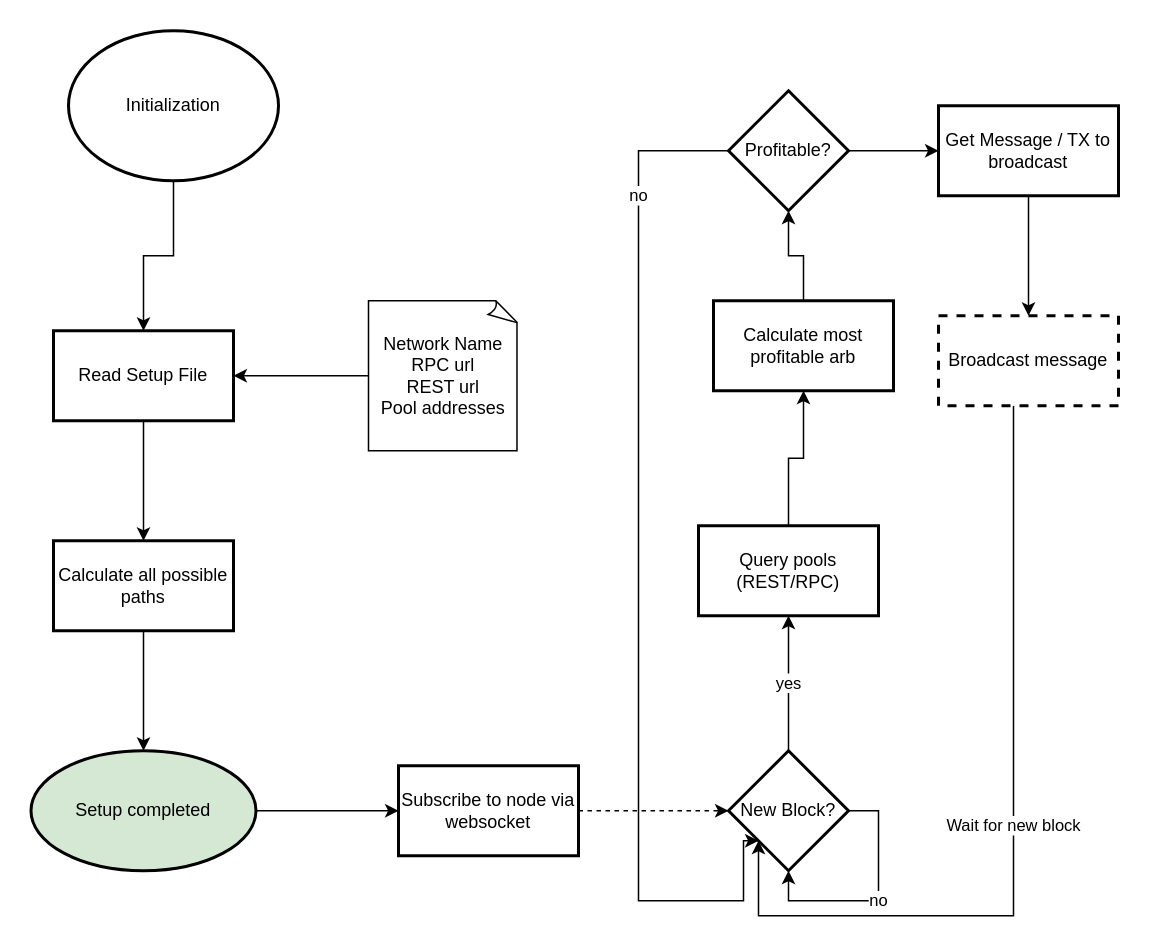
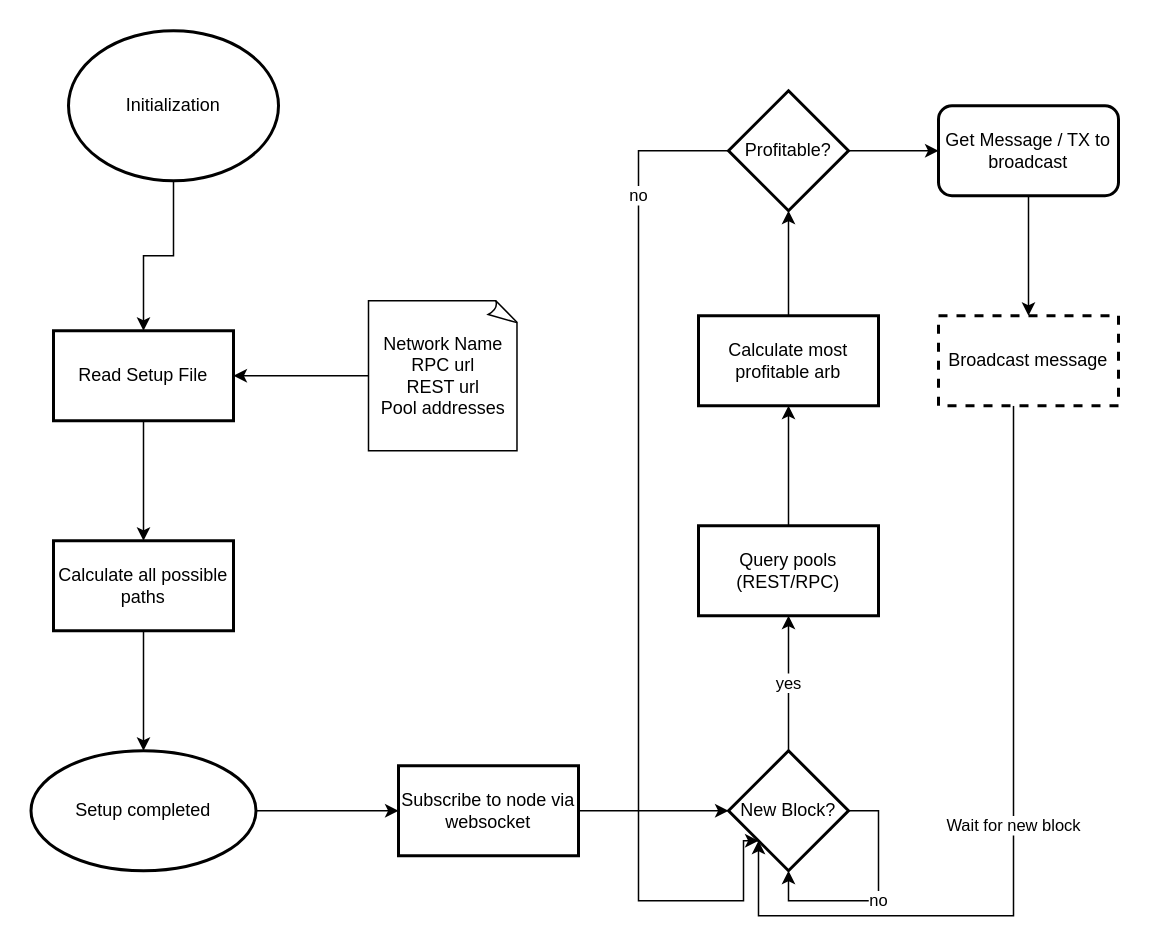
- <mxCell id="25" value="Get Message / TX to broadcast" style="whiteSpace=wrap;html=1;strokeWidth=2;" vertex="1" parent="1"><mxGeometry x="625" y="70" width="120" height="60" as="geometry" /></mxCell>
+ <mxCell id="25" value="Get Message / TX to broadcast" style="whiteSpace=wrap;html=1;strokeWidth=2;rounded=1;" vertex="1" parent="1"><mxGeometry x="625" y="70" width="120" height="60" as="geometry" /></mxCell>
- <mxCell id="20" value="Calculate most profitable arb" style="whiteSpace=wrap;html=1;strokeWidth=2;" vertex="1" parent="1"><mxGeometry x="475" y="200" width="120" height="60" as="geometry" /></mxCell>
+ <mxCell id="20" value="Calculate most profitable arb" style="whiteSpace=wrap;html=1;strokeWidth=2;" vertex="1" parent="1"><mxGeometry x="465" y="210" width="120" height="60" as="geometry" /></mxCell>
- <mxCell id="11" value="Setup completed" style="ellipse;whiteSpace=wrap;html=1;strokeWidth=2;fillColor=#d5e8d4;" vertex="1" parent="1"><mxGeometry x="20" y="500" width="150" height="80" as="geometry" /></mxCell>
+ <mxCell id="11" value="Setup completed" style="ellipse;whiteSpace=wrap;html=1;strokeWidth=2;" vertex="1" parent="1"><mxGeometry x="20" y="500" width="150" height="80" as="geometry" /></mxCell>
- <mxCell id="12" value="" style="edgeStyle=orthogonalEdgeStyle;rounded=0;orthogonalLoop=1;jettySize=auto;html=1;dashed=1;" edge="1" parent="1" source="13" target="15"><mxGeometry relative="1" as="geometry" /></mxCell>
+ <mxCell id="12" value="" style="edgeStyle=orthogonalEdgeStyle;rounded=0;orthogonalLoop=1;jettySize=auto;html=1;" edge="1" parent="1" source="13" target="15"><mxGeometry relative="1" as="geometry" /></mxCell>
